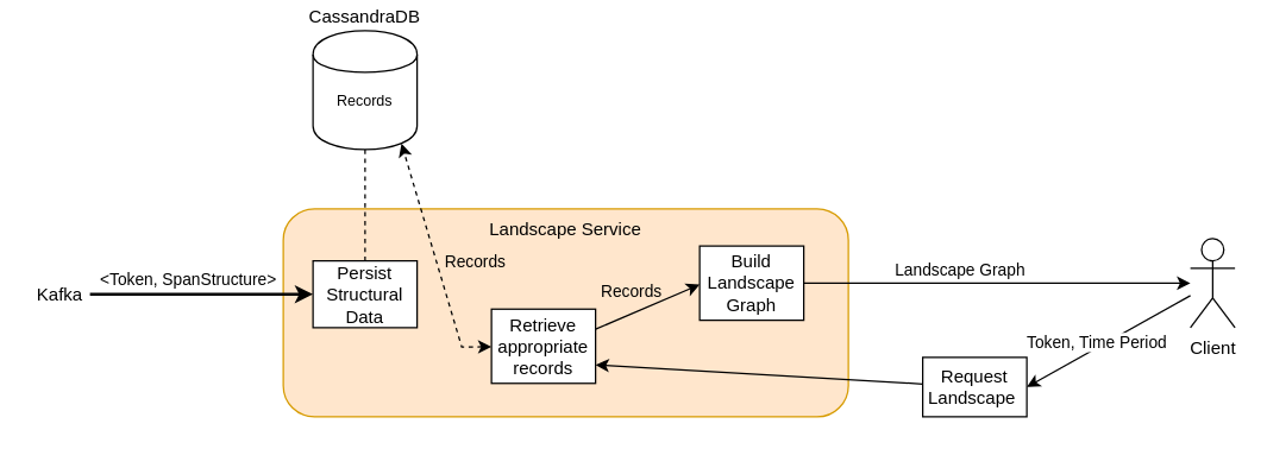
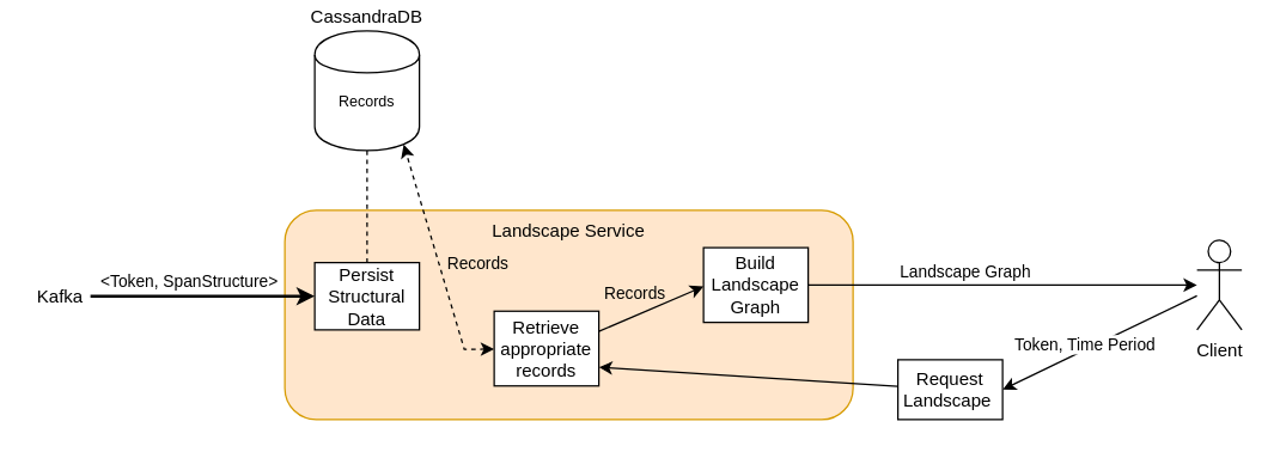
- <mxCell id="10" value="Request Landscape&amp;nbsp;" style="rounded=0;whiteSpace=wrap;html=1;align=center;" parent="1" vertex="1"><mxGeometry x="620" y="240" width="70" height="40" as="geometry" /></mxCell>
+ <mxCell id="10" value="Request Landscape&amp;nbsp;" style="rounded=0;whiteSpace=wrap;html=1;align=center;" parent="1" vertex="1"><mxGeometry x="600" y="240" width="70" height="40" as="geometry" /></mxCell>
